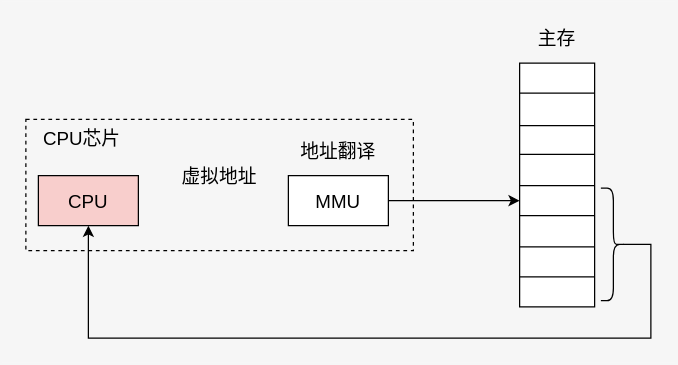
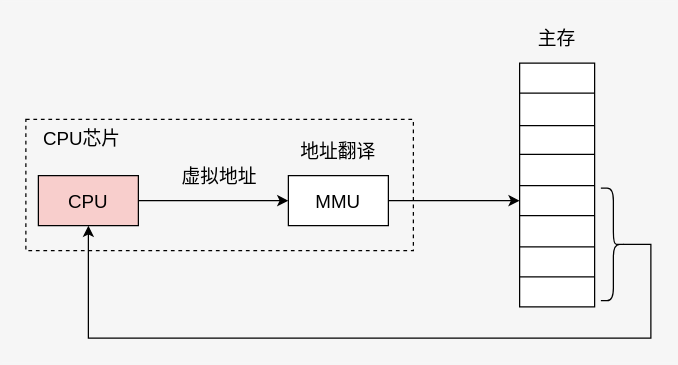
+ <mxCell id="3" style="edgeStyle=orthogonalEdgeStyle;rounded=0;orthogonalLoop=1;jettySize=auto;html=1;exitX=1;exitY=0.5;exitDx=0;exitDy=0;entryX=0;entryY=0.5;entryDx=0;entryDy=0;fontSize=15;" edge="1" parent="1" source="4" target="6"><mxGeometry relative="1" as="geometry" /></mxCell>
